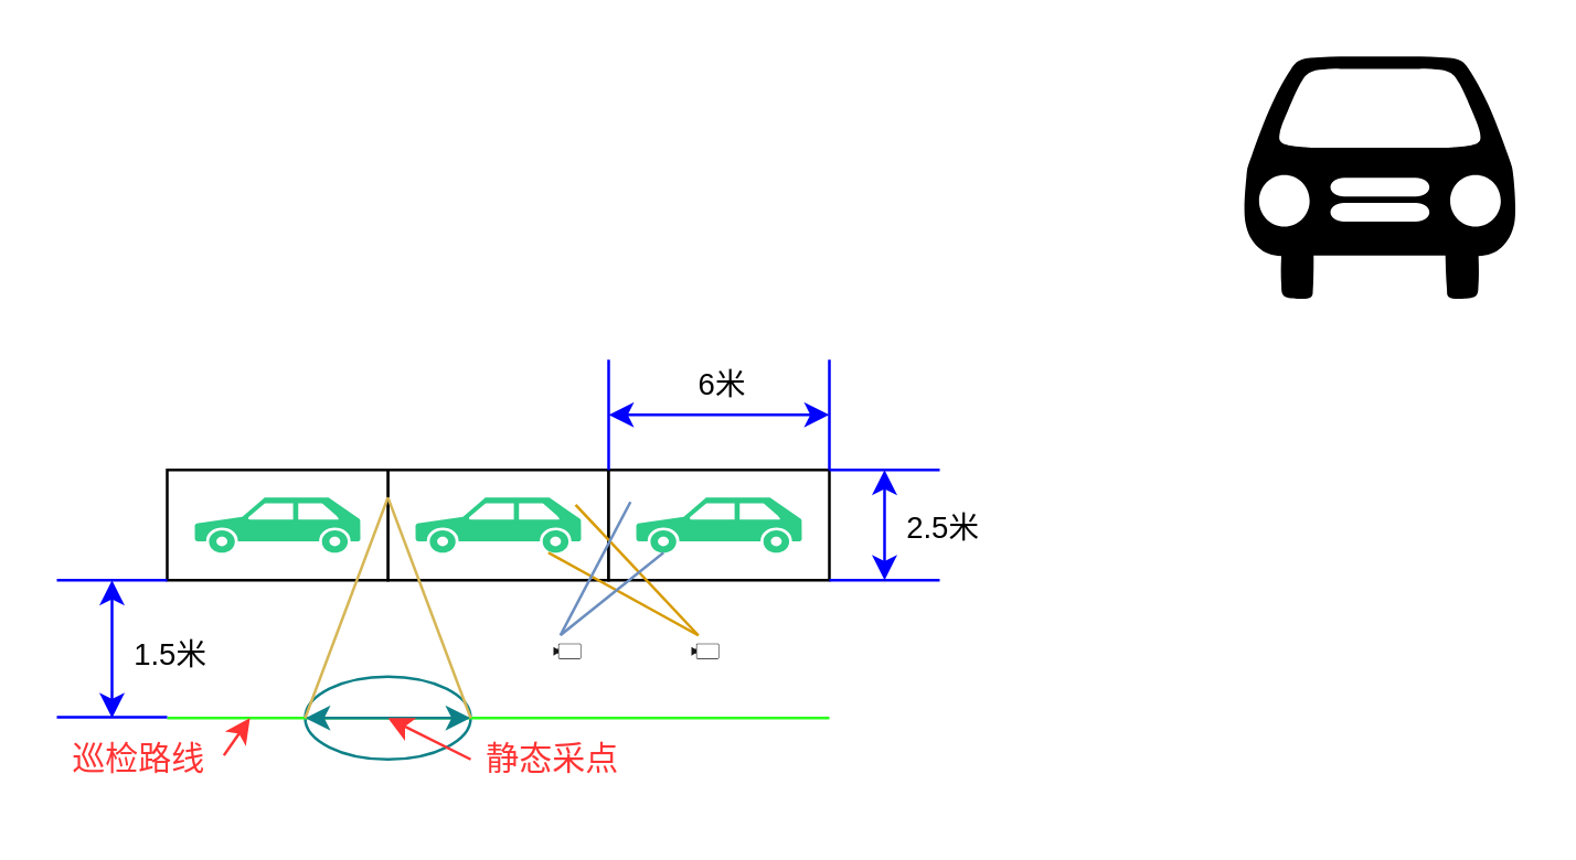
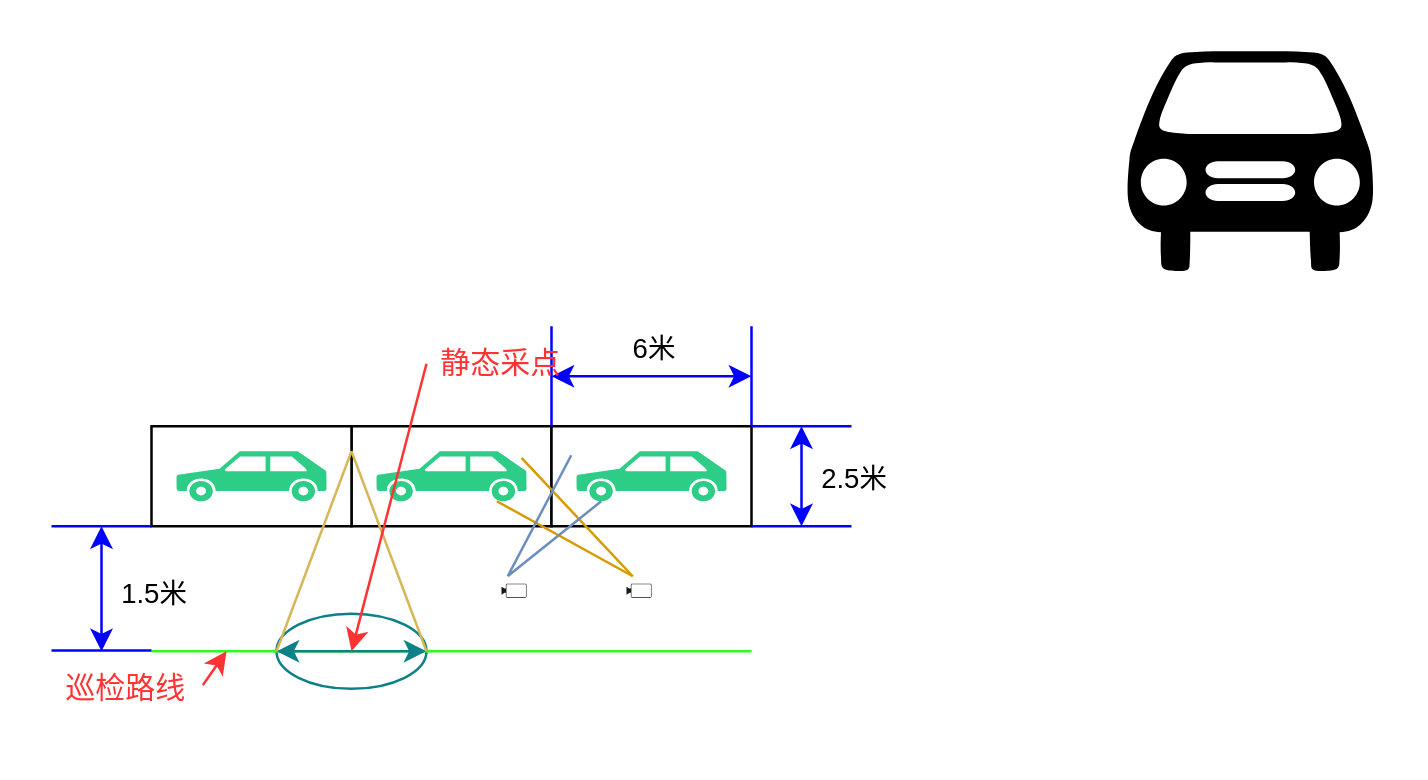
- <mxCell id="37" value="静态采点" style="text;html=1;strokeColor=none;fillColor=none;align=center;verticalAlign=middle;whiteSpace=wrap;rounded=0;fontColor=#FF3333;" vertex="1" parent="1"><mxGeometry x="170" y="260" width="60" height="30" as="geometry" /></mxCell>
+ <mxCell id="37" value="静态采点" style="text;html=1;strokeColor=none;fillColor=none;align=center;verticalAlign=middle;whiteSpace=wrap;rounded=0;fontColor=#FF3333;" vertex="1" parent="1"><mxGeometry x="170" y="130" width="60" height="30" as="geometry" /></mxCell>
